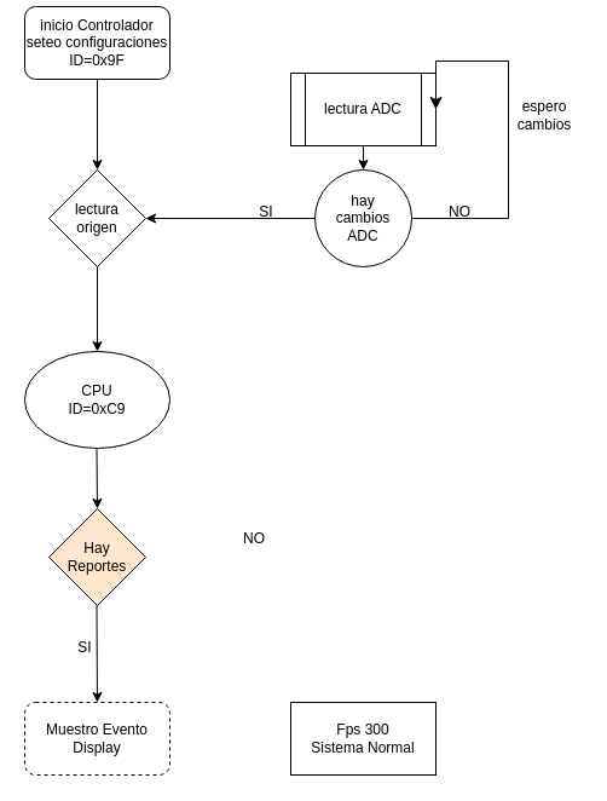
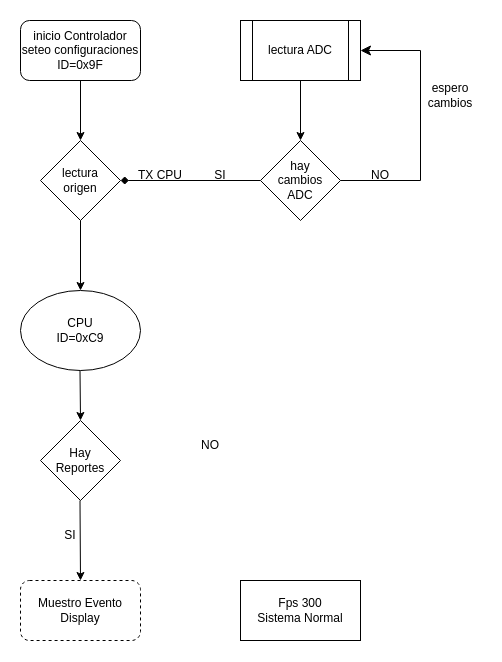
- <mxCell id="2" value="inicio Controlador&lt;br&gt;seteo configuraciones&lt;br&gt;ID=0x9F" style="rounded=1;whiteSpace=wrap;html=1;" vertex="1" parent="1"><mxGeometry x="20" y="5" width="120" height="60" as="geometry" /></mxCell>
+ <mxCell id="2" value="inicio Controlador&lt;br&gt;seteo configuraciones&lt;br&gt;ID=0x9F" style="rounded=1;whiteSpace=wrap;html=1;" vertex="1" parent="1"><mxGeometry x="20" y="20" width="120" height="60" as="geometry" /></mxCell>
- <mxCell id="5" value="lectura ADC" style="shape=process;whiteSpace=wrap;html=1;backgroundOutline=1;" vertex="1" parent="1"><mxGeometry x="240" y="60" width="120" height="60" as="geometry" /></mxCell>
+ <mxCell id="5" value="lectura ADC" style="shape=process;whiteSpace=wrap;html=1;backgroundOutline=1;" vertex="1" parent="1"><mxGeometry x="240" y="20" width="120" height="60" as="geometry" /></mxCell>
+ <mxCell id="17" value="TX CPU" style="text;html=1;strokeColor=none;fillColor=none;align=center;verticalAlign=middle;whiteSpace=wrap;rounded=0;" vertex="1" parent="1"><mxGeometry x="130" y="160" width="60" height="30" as="geometry" /></mxCell>
- <mxCell id="6" style="edgeStyle=orthogonalEdgeStyle;rounded=0;orthogonalLoop=1;jettySize=auto;html=1;exitX=0;exitY=0.5;exitDx=0;exitDy=0;entryX=1;entryY=0.5;entryDx=0;entryDy=0;" edge="1" parent="1" source="7" target="3"><mxGeometry relative="1" as="geometry" /></mxCell>
+ <mxCell id="6" style="edgeStyle=orthogonalEdgeStyle;rounded=0;orthogonalLoop=1;jettySize=auto;html=1;exitX=0;exitY=0.5;exitDx=0;exitDy=0;entryX=1;entryY=0.5;entryDx=0;entryDy=0;endArrow=diamond;" edge="1" parent="1" source="7" target="3"><mxGeometry relative="1" as="geometry" /></mxCell>
- <mxCell id="7" value="&amp;nbsp;hay&amp;nbsp;&lt;br&gt;cambios&lt;br&gt;ADC" style="ellipse;whiteSpace=wrap;html=1;" vertex="1" parent="1"><mxGeometry x="260" y="140" width="80" height="80" as="geometry" /></mxCell>
+ <mxCell id="7" value="&amp;nbsp;hay&amp;nbsp;&lt;br&gt;cambios&lt;br&gt;ADC" style="rhombus;whiteSpace=wrap;html=1;" vertex="1" parent="1"><mxGeometry x="260" y="140" width="80" height="80" as="geometry" /></mxCell>
- <mxCell id="9" value="Hay&lt;br&gt;Reportes" style="rhombus;whiteSpace=wrap;html=1;fillColor=#ffe6cc;" vertex="1" parent="1"><mxGeometry x="40" y="420" width="80" height="80" as="geometry" /></mxCell>
+ <mxCell id="9" value="Hay&lt;br&gt;Reportes" style="rhombus;whiteSpace=wrap;html=1;" vertex="1" parent="1"><mxGeometry x="40" y="420" width="80" height="80" as="geometry" /></mxCell>
